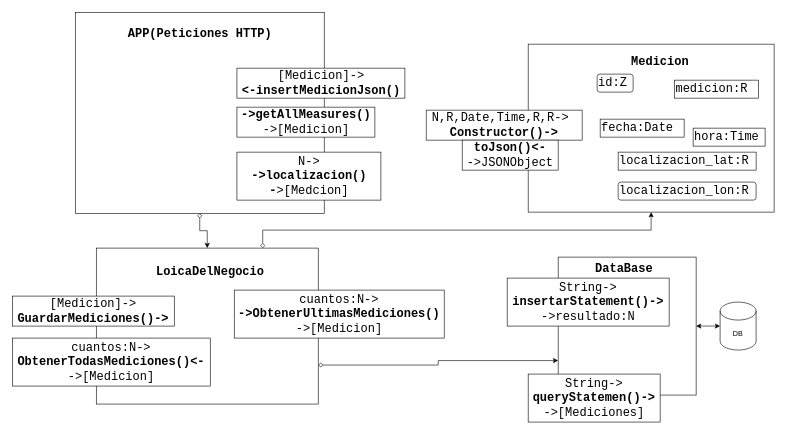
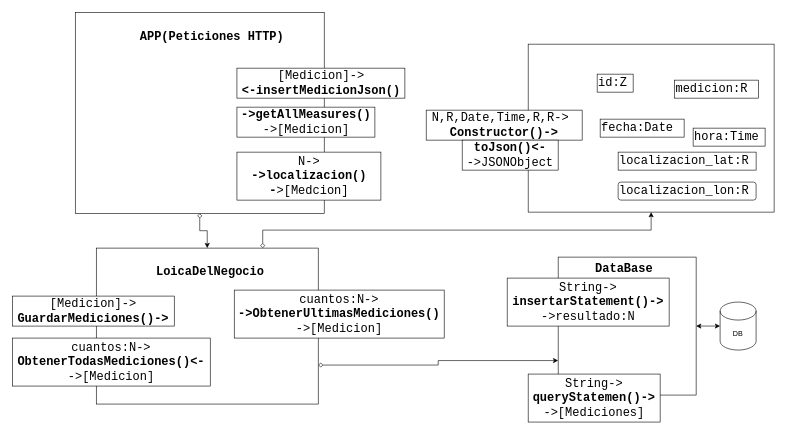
- <mxCell id="4" value="APP(Peticiones HTTP)" style="text;html=1;strokeColor=none;fillColor=none;align=center;verticalAlign=middle;whiteSpace=wrap;rounded=0;fontStyle=1;fontFamily=Courier New;fontSize=20;" parent="1" vertex="1"><mxGeometry x="208.75" y="45" width="247.5" height="20" as="geometry" /></mxCell>
+ <mxCell id="4" value="APP(Peticiones HTTP)" style="text;html=1;strokeColor=none;fillColor=none;align=center;verticalAlign=middle;whiteSpace=wrap;rounded=0;fontStyle=1;fontFamily=Courier New;fontSize=20;" parent="1" vertex="1"><mxGeometry x="228.75" y="50" width="247.5" height="20" as="geometry" /></mxCell>
- <mxCell id="9" value="Medicion" style="text;html=1;strokeColor=none;fillColor=none;align=center;verticalAlign=middle;whiteSpace=wrap;rounded=0;fontStyle=1;fontFamily=Courier New;fontSize=20;" parent="1" vertex="1"><mxGeometry x="1020" y="93" width="160" height="20" as="geometry" /></mxCell>
- <mxCell id="10" value="id:Z" style="whiteSpace=wrap;html=1;fontFamily=Courier New;fontSize=20;align=left;fontStyle=0;autosize=1;rounded=1;" parent="1" vertex="1"><mxGeometry x="995" y="123" width="60" height="30" as="geometry" /></mxCell>
+ <mxCell id="10" value="id:Z" style="rounded=0;whiteSpace=wrap;html=1;fontFamily=Courier New;fontSize=20;align=left;fontStyle=0;autosize=1;" parent="1" vertex="1"><mxGeometry x="995" y="123" width="60" height="30" as="geometry" /></mxCell>
